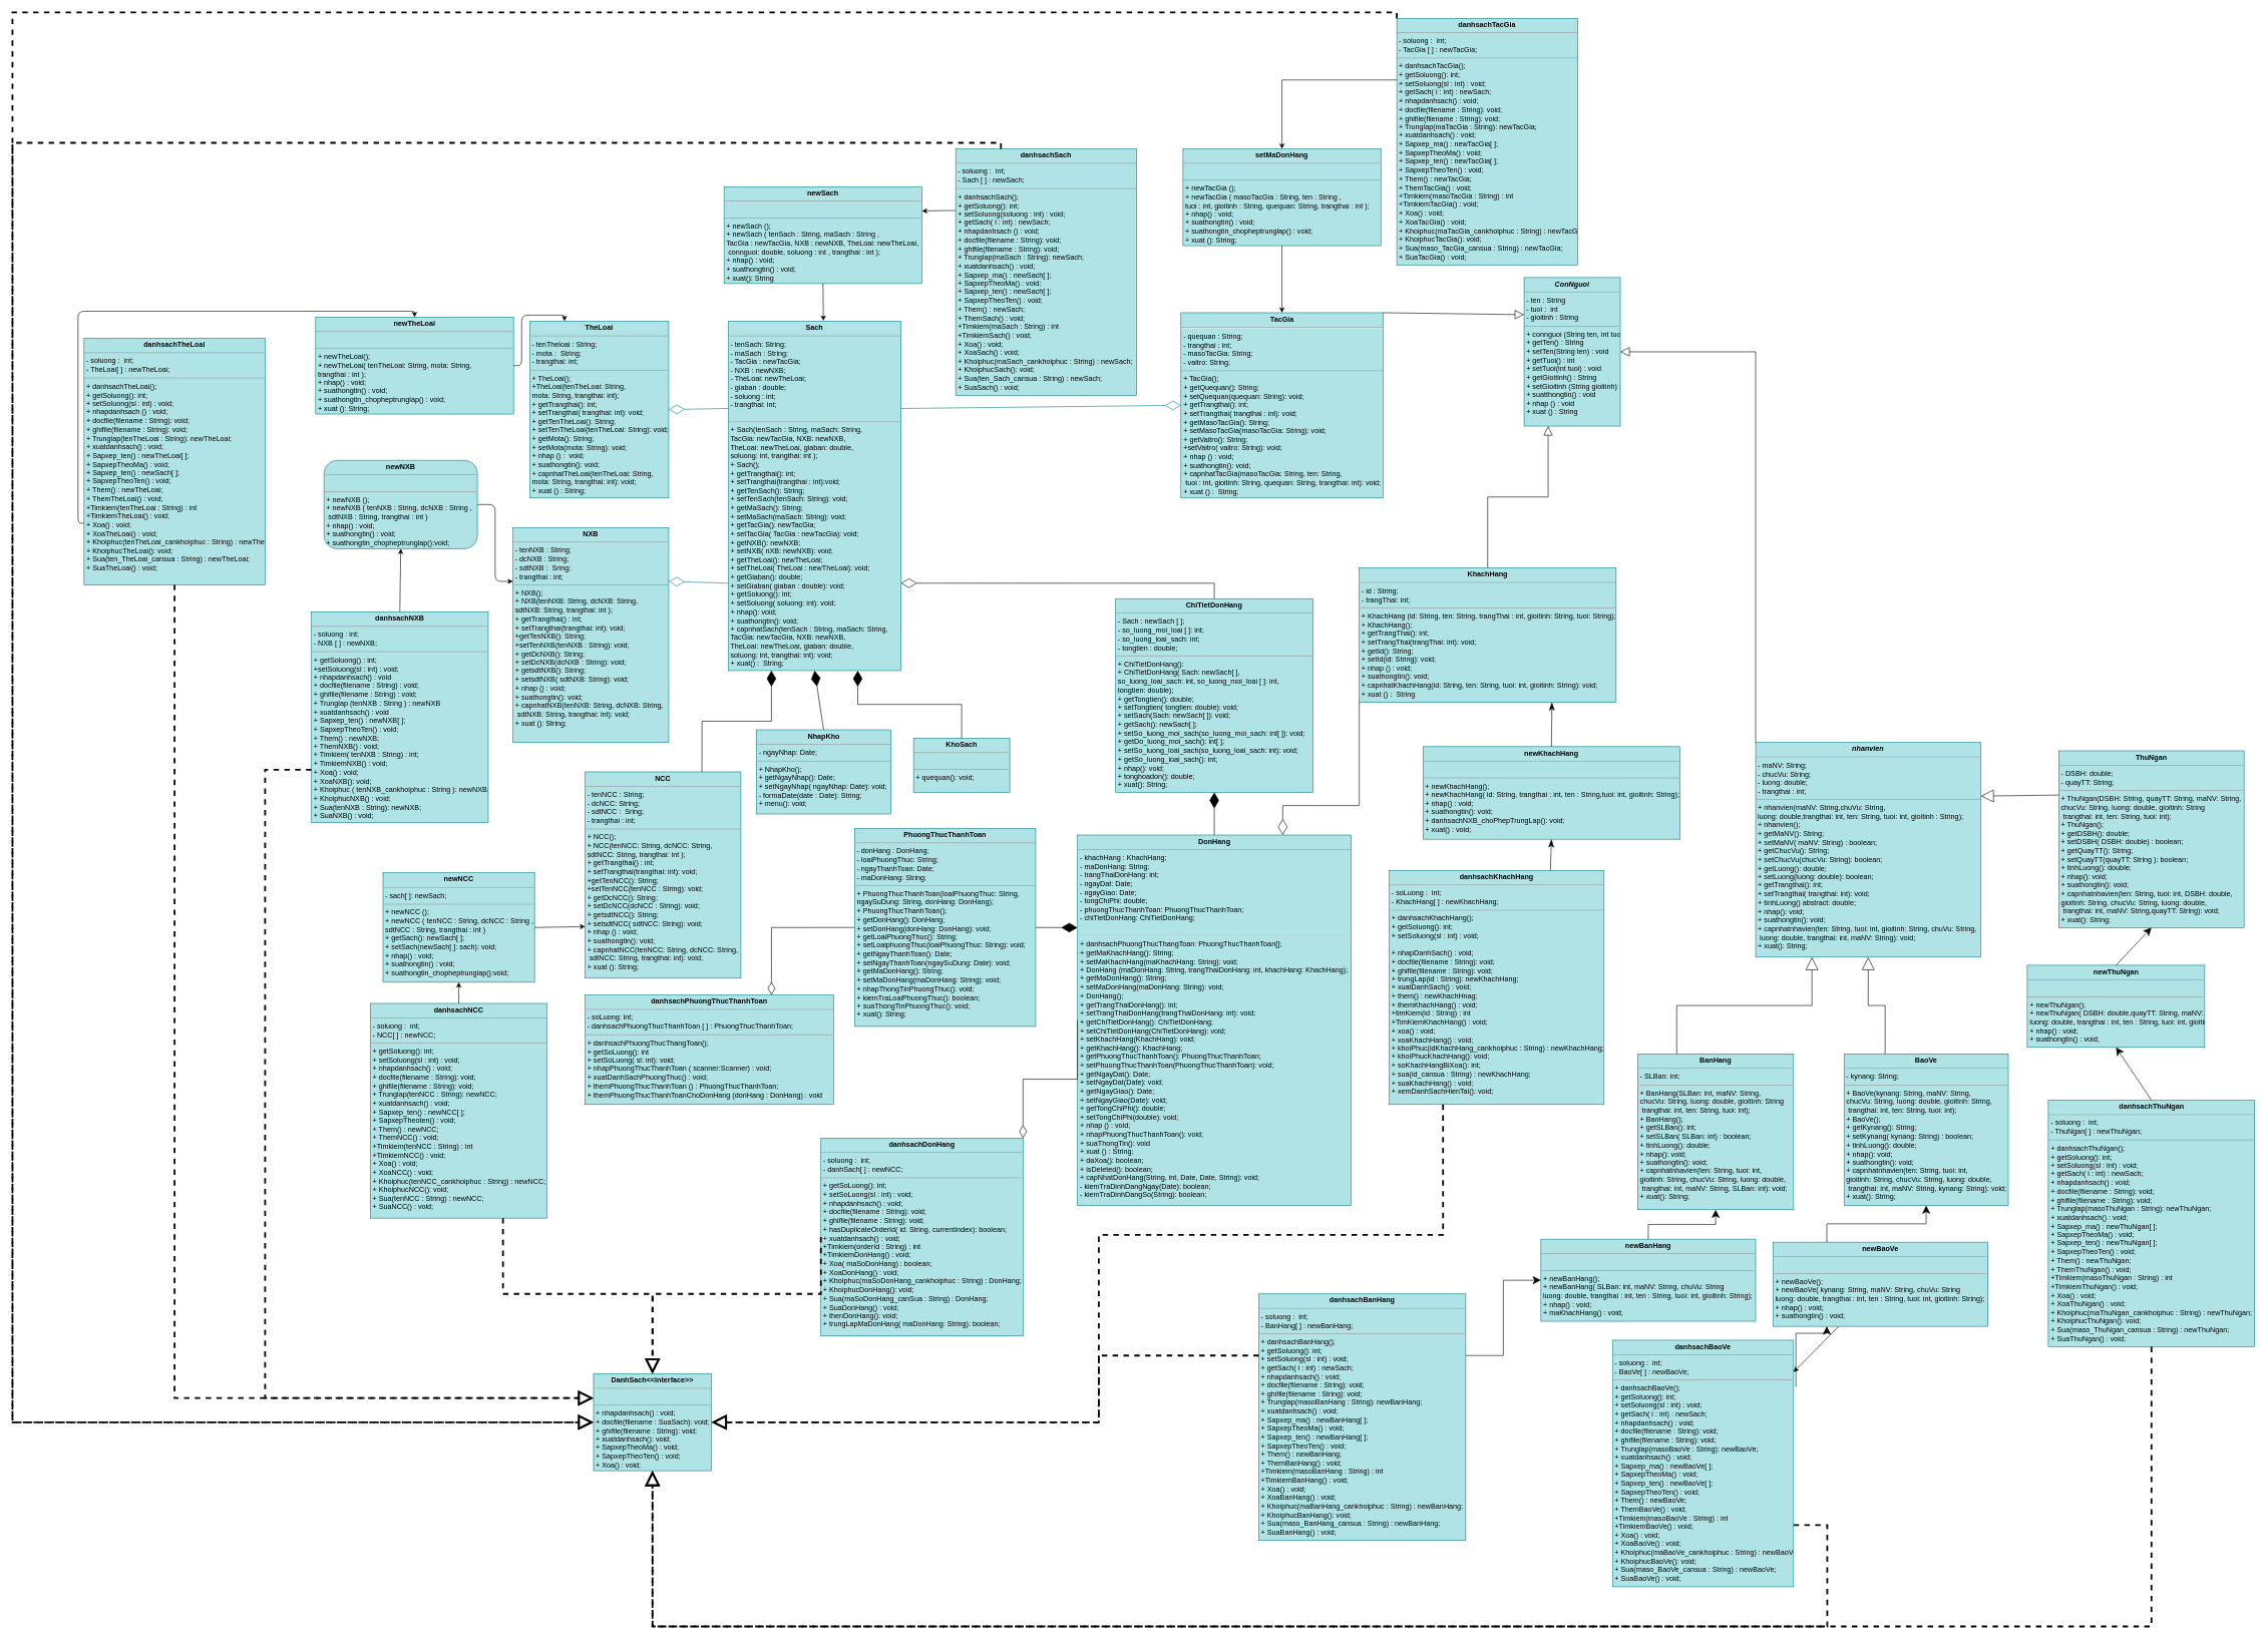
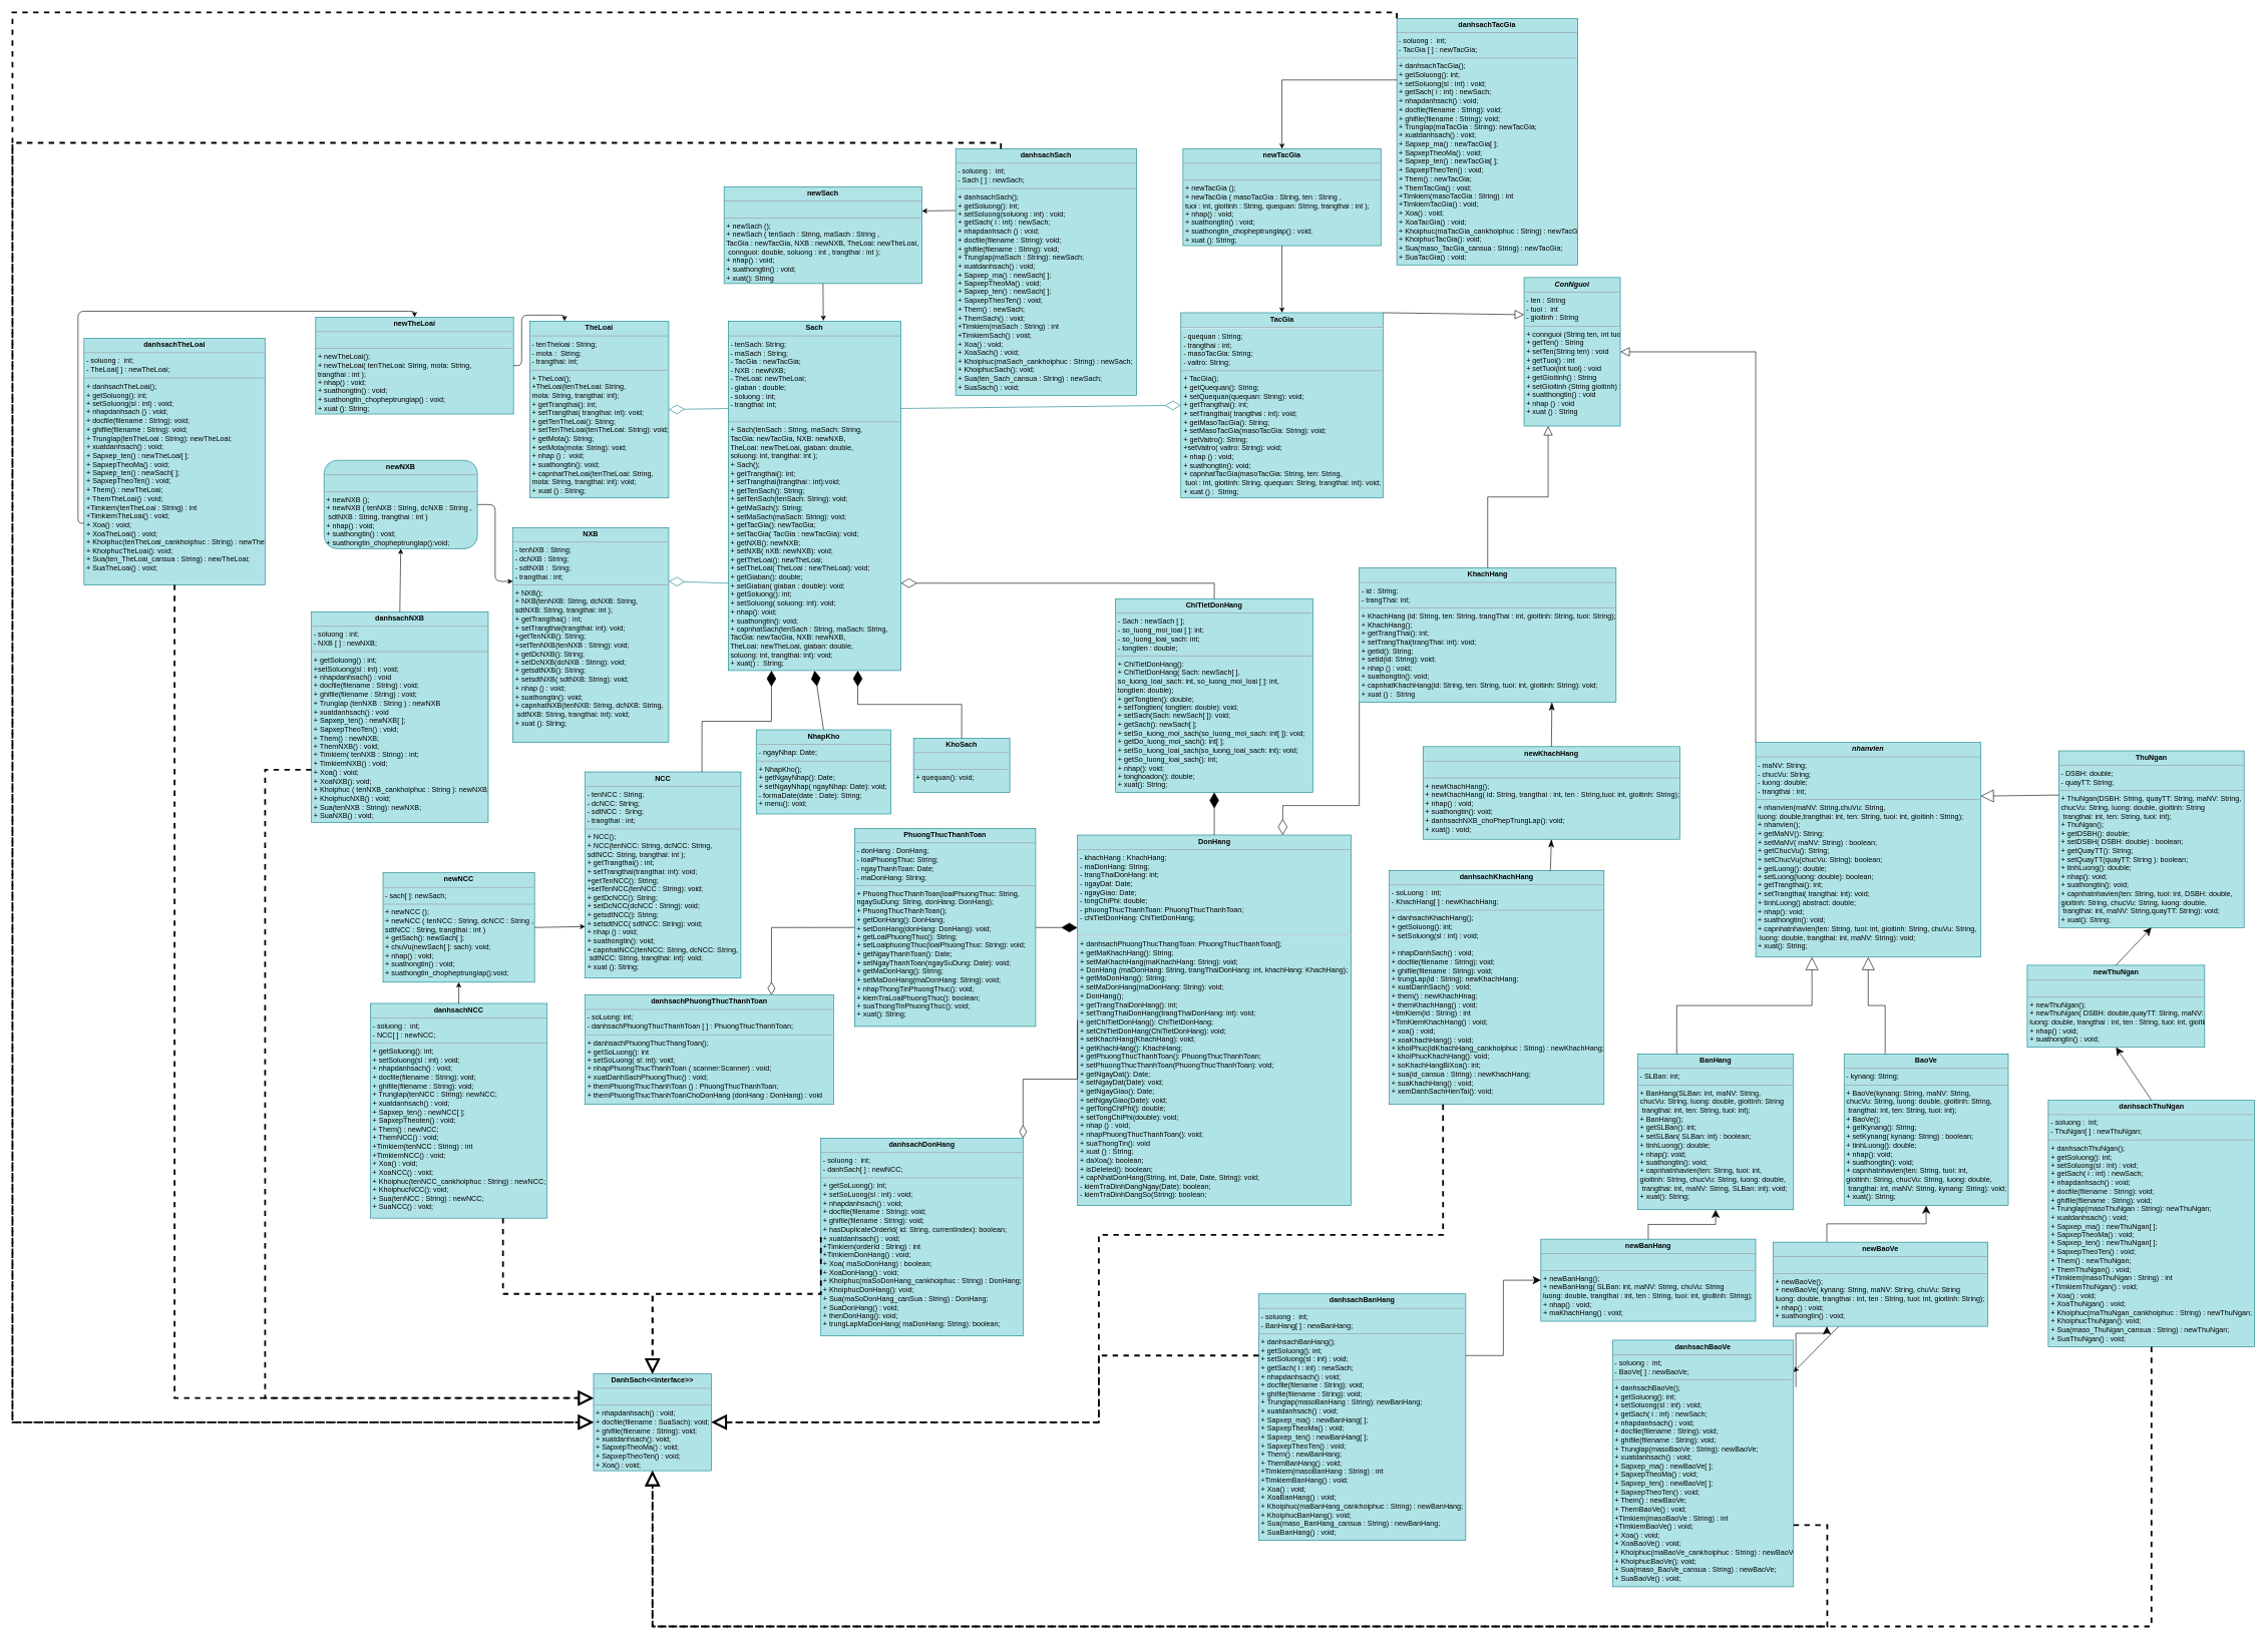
- <mxCell id="22" value="&lt;p style=&quot;margin:0px;margin-top:4px;text-align:center;&quot;&gt;&lt;span&gt;&lt;b&gt;setMaDonHang&lt;/b&gt;&lt;/span&gt;&lt;/p&gt;&lt;hr size=&quot;1&quot;&gt;&lt;p style=&quot;margin:0px;margin-left:4px;&quot;&gt;&lt;br&gt;&lt;/p&gt;&lt;hr size=&quot;1&quot;&gt;&lt;p style=&quot;margin:0px;margin-left:4px;&quot;&gt;+ newTacGia ();&lt;/p&gt;&lt;p style=&quot;margin:0px;margin-left:4px;&quot;&gt;+ newTacGia ( masoTacGia : String, ten : String ,&amp;nbsp;&lt;/p&gt;&lt;p style=&quot;margin:0px;margin-left:4px;&quot;&gt;tuoi : int, gioitinh : String&lt;span style=&quot;background-color: initial;&quot;&gt;, quequan: String&lt;/span&gt;&lt;span style=&quot;background-color: initial;&quot;&gt;,&lt;/span&gt;&lt;span style=&quot;background-color: initial;&quot;&gt;&amp;nbsp;trangthai : int );&lt;/span&gt;&lt;/p&gt;&lt;p style=&quot;margin:0px;margin-left:4px;&quot;&gt;+ nhap() : void;&lt;/p&gt;&lt;p style=&quot;margin:0px;margin-left:4px;&quot;&gt;+ suathongtin() : void;&lt;/p&gt;&lt;p style=&quot;margin:0px;margin-left:4px;&quot;&gt;+ suathongtin_chopheptrunglap() : void;&lt;/p&gt;&lt;p style=&quot;margin:0px;margin-left:4px;&quot;&gt;+ xuat (): String;&lt;/p&gt;&lt;p style=&quot;margin:0px;margin-left:4px;&quot;&gt;&lt;br&gt;&lt;/p&gt;" style="verticalAlign=top;align=left;overflow=fill;fontSize=12;fontFamily=Helvetica;html=1;fontStyle=0;fillColor=#b0e3e6;strokeColor=#0e8088;labelBorderColor=none;fontColor=#000000;" parent="1" vertex="1"><mxGeometry x="1966" y="247" width="329" height="161" as="geometry" /></mxCell>
+ <mxCell id="22" value="&lt;p style=&quot;margin:0px;margin-top:4px;text-align:center;&quot;&gt;&lt;span&gt;&lt;b&gt;newTacGia&lt;/b&gt;&lt;/span&gt;&lt;/p&gt;&lt;hr size=&quot;1&quot;&gt;&lt;p style=&quot;margin:0px;margin-left:4px;&quot;&gt;&lt;br&gt;&lt;/p&gt;&lt;hr size=&quot;1&quot;&gt;&lt;p style=&quot;margin:0px;margin-left:4px;&quot;&gt;+ newTacGia ();&lt;/p&gt;&lt;p style=&quot;margin:0px;margin-left:4px;&quot;&gt;+ newTacGia ( masoTacGia : String, ten : String ,&amp;nbsp;&lt;/p&gt;&lt;p style=&quot;margin:0px;margin-left:4px;&quot;&gt;tuoi : int, gioitinh : String&lt;span style=&quot;background-color: initial;&quot;&gt;, quequan: String&lt;/span&gt;&lt;span style=&quot;background-color: initial;&quot;&gt;,&lt;/span&gt;&lt;span style=&quot;background-color: initial;&quot;&gt;&amp;nbsp;trangthai : int );&lt;/span&gt;&lt;/p&gt;&lt;p style=&quot;margin:0px;margin-left:4px;&quot;&gt;+ nhap() : void;&lt;/p&gt;&lt;p style=&quot;margin:0px;margin-left:4px;&quot;&gt;+ suathongtin() : void;&lt;/p&gt;&lt;p style=&quot;margin:0px;margin-left:4px;&quot;&gt;+ suathongtin_chopheptrunglap() : void;&lt;/p&gt;&lt;p style=&quot;margin:0px;margin-left:4px;&quot;&gt;+ xuat (): String;&lt;/p&gt;&lt;p style=&quot;margin:0px;margin-left:4px;&quot;&gt;&lt;br&gt;&lt;/p&gt;" style="verticalAlign=top;align=left;overflow=fill;fontSize=12;fontFamily=Helvetica;html=1;fontStyle=0;fillColor=#b0e3e6;strokeColor=#0e8088;labelBorderColor=none;fontColor=#000000;" parent="1" vertex="1"><mxGeometry x="1966" y="247" width="329" height="161" as="geometry" /></mxCell>
- <mxCell id="36" value="&lt;p style=&quot;margin:0px;margin-top:4px;text-align:center;&quot;&gt;&lt;span&gt;&lt;b&gt;newNCC&lt;/b&gt;&lt;/span&gt;&lt;/p&gt;&lt;hr size=&quot;1&quot;&gt;&lt;p style=&quot;margin:0px;margin-left:4px;&quot;&gt;- sach[ ]: newSach;&lt;/p&gt;&lt;hr size=&quot;1&quot;&gt;&lt;p style=&quot;margin:0px;margin-left:4px;&quot;&gt;+ newNCC ();&lt;/p&gt;&lt;p style=&quot;margin:0px;margin-left:4px;&quot;&gt;+ newNCC ( tenNCC : String, dcNCC : String ,&amp;nbsp;&lt;/p&gt;&lt;p style=&quot;margin:0px;margin-left:4px;&quot;&gt;sdtNCC : String, trangthai : int )&lt;/p&gt;&lt;p style=&quot;margin:0px;margin-left:4px;&quot;&gt;+ getSach(): newSach[ ];&lt;/p&gt;&lt;p style=&quot;margin:0px;margin-left:4px;&quot;&gt;+ setSach(newSach[ ]: sach): void;&amp;nbsp;&lt;/p&gt;&lt;p style=&quot;margin:0px;margin-left:4px;&quot;&gt;+ nhap() : void;&lt;/p&gt;&lt;p style=&quot;margin:0px;margin-left:4px;&quot;&gt;+ suathongtin() : void;&lt;/p&gt;&lt;p style=&quot;margin:0px;margin-left:4px;&quot;&gt;+ suathongtin_chopheptrunglap():void;&lt;/p&gt;&lt;p style=&quot;margin:0px;margin-left:4px;&quot;&gt;&lt;br&gt;&lt;/p&gt;&lt;p style=&quot;margin:0px;margin-left:4px;&quot;&gt;&lt;br&gt;&lt;/p&gt;" style="verticalAlign=top;align=left;overflow=fill;fontSize=12;fontFamily=Helvetica;html=1;fontStyle=0;fillColor=#b0e3e6;strokeColor=#0e8088;labelBorderColor=none;fontColor=#000000;" parent="1" vertex="1"><mxGeometry x="636" y="1450.75" width="252" height="182" as="geometry" /></mxCell>
+ <mxCell id="36" value="&lt;p style=&quot;margin:0px;margin-top:4px;text-align:center;&quot;&gt;&lt;span&gt;&lt;b&gt;newNCC&lt;/b&gt;&lt;/span&gt;&lt;/p&gt;&lt;hr size=&quot;1&quot;&gt;&lt;p style=&quot;margin:0px;margin-left:4px;&quot;&gt;- sach[ ]: newSach;&lt;/p&gt;&lt;hr size=&quot;1&quot;&gt;&lt;p style=&quot;margin:0px;margin-left:4px;&quot;&gt;+ newNCC ();&lt;/p&gt;&lt;p style=&quot;margin:0px;margin-left:4px;&quot;&gt;+ newNCC ( tenNCC : String, dcNCC : String ,&amp;nbsp;&lt;/p&gt;&lt;p style=&quot;margin:0px;margin-left:4px;&quot;&gt;sdtNCC : String, trangthai : int )&lt;/p&gt;&lt;p style=&quot;margin:0px;margin-left:4px;&quot;&gt;+ getSach(): newSach[ ];&lt;/p&gt;&lt;p style=&quot;margin:0px;margin-left:4px;&quot;&gt;+ chuVu(newSach[ ]: sach): void;&amp;nbsp;&lt;/p&gt;&lt;p style=&quot;margin:0px;margin-left:4px;&quot;&gt;+ nhap() : void;&lt;/p&gt;&lt;p style=&quot;margin:0px;margin-left:4px;&quot;&gt;+ suathongtin() : void;&lt;/p&gt;&lt;p style=&quot;margin:0px;margin-left:4px;&quot;&gt;+ suathongtin_chopheptrunglap():void;&lt;/p&gt;&lt;p style=&quot;margin:0px;margin-left:4px;&quot;&gt;&lt;br&gt;&lt;/p&gt;&lt;p style=&quot;margin:0px;margin-left:4px;&quot;&gt;&lt;br&gt;&lt;/p&gt;" style="verticalAlign=top;align=left;overflow=fill;fontSize=12;fontFamily=Helvetica;html=1;fontStyle=0;fillColor=#b0e3e6;strokeColor=#0e8088;labelBorderColor=none;fontColor=#000000;" parent="1" vertex="1"><mxGeometry x="636" y="1450.75" width="252" height="182" as="geometry" /></mxCell>
